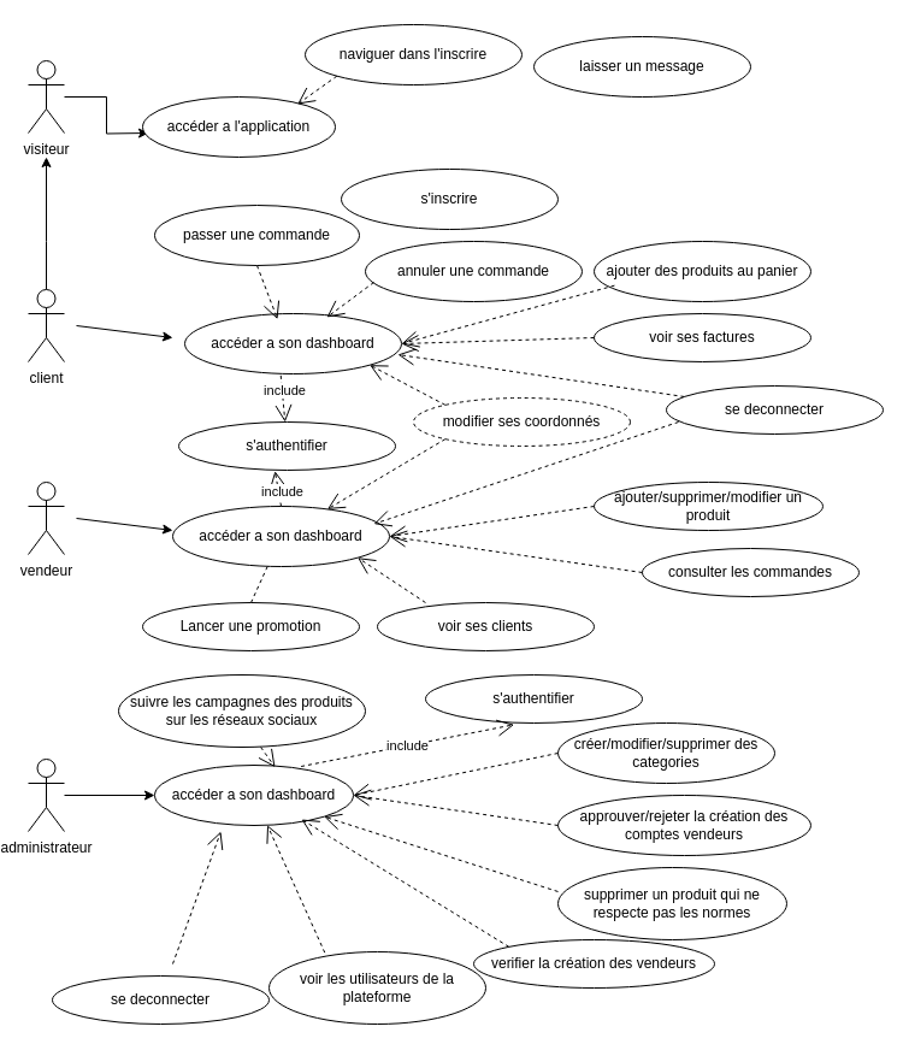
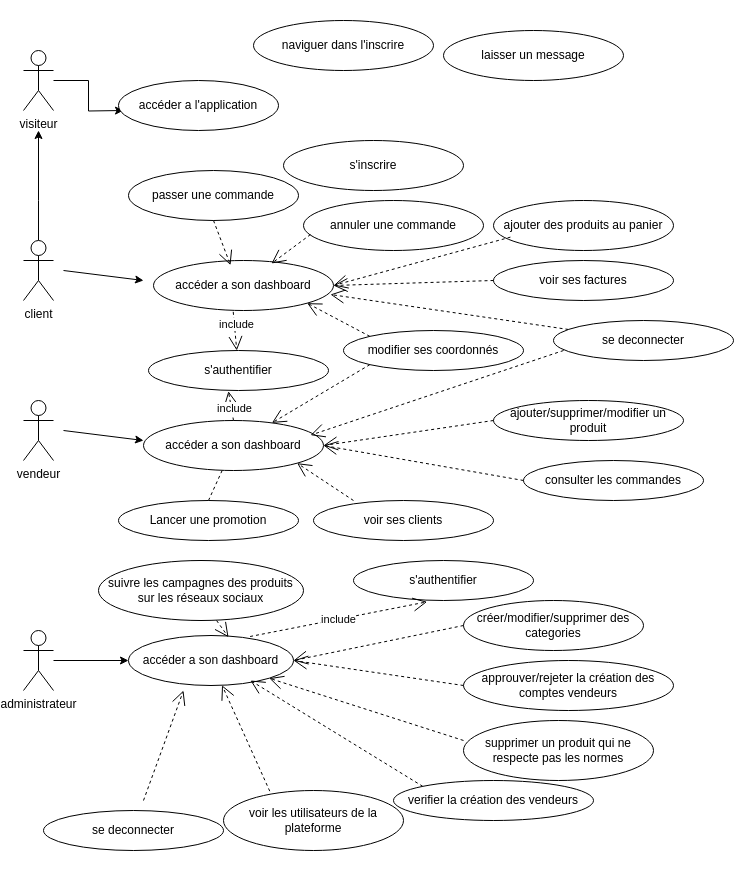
- <mxCell id="39" value="" style="endArrow=open;endSize=12;dashed=1;html=1;rounded=0;exitX=0;exitY=1;exitDx=0;exitDy=0;entryX=0.804;entryY=0.12;entryDx=0;entryDy=0;entryPerimeter=0;" edge="1" parent="1" source="9" target="8"><mxGeometry width="160" relative="1" as="geometry"><mxPoint x="330" y="10" as="sourcePoint" /><mxPoint x="490" y="10" as="targetPoint" /></mxGeometry></mxCell>
- <mxCell id="18" value="modifier ses coordonnés" style="ellipse;whiteSpace=wrap;html=1;dashed=1;" vertex="1" parent="1"><mxGeometry x="340" y="330" width="180" height="40" as="geometry" /></mxCell>
+ <mxCell id="18" value="modifier ses coordonnés" style="ellipse;whiteSpace=wrap;html=1;" vertex="1" parent="1"><mxGeometry x="340" y="330" width="180" height="40" as="geometry" /></mxCell>
- <mxCell id="27" value="consulter les commandes" style="ellipse;whiteSpace=wrap;html=1;" vertex="1" parent="1"><mxGeometry x="530" y="455" width="180" height="40" as="geometry" /></mxCell>
+ <mxCell id="27" value="consulter les commandes" style="ellipse;whiteSpace=wrap;html=1;" vertex="1" parent="1"><mxGeometry x="520" y="460" width="180" height="40" as="geometry" /></mxCell>
